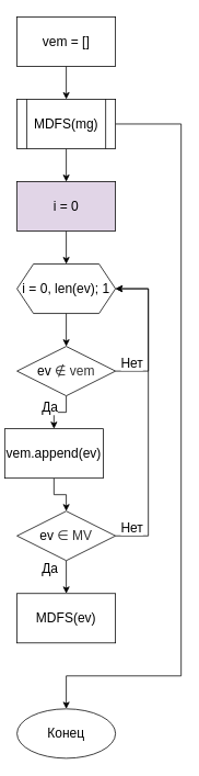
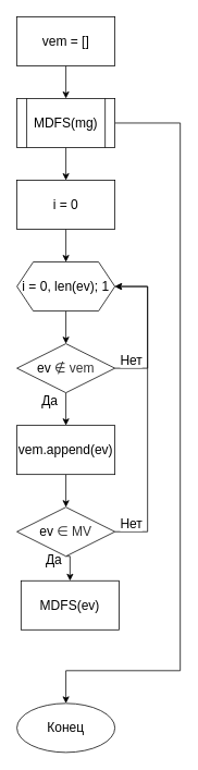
- <mxCell id="17" value="i = 0" style="rounded=0;whiteSpace=wrap;html=1;fontFamily=Helvetica;fontSize=16;fillColor=#e1d5e7;" vertex="1" parent="1"><mxGeometry x="20" y="220" width="120" height="60" as="geometry" /></mxCell>
+ <mxCell id="17" value="i = 0" style="rounded=0;whiteSpace=wrap;html=1;fontFamily=Helvetica;fontSize=16;" vertex="1" parent="1"><mxGeometry x="20" y="220" width="120" height="60" as="geometry" /></mxCell>
- <mxCell id="9" value="vem.append(ev)" style="rounded=0;whiteSpace=wrap;html=1;fontFamily=Helvetica;fontSize=16;" vertex="1" parent="1"><mxGeometry x="5" y="520" width="120" height="60" as="geometry" /></mxCell>
+ <mxCell id="9" value="vem.append(ev)" style="rounded=0;whiteSpace=wrap;html=1;fontFamily=Helvetica;fontSize=16;" vertex="1" parent="1"><mxGeometry x="20" y="520" width="120" height="60" as="geometry" /></mxCell>
- <mxCell id="20" value="MDFS(ev)" style="rounded=0;whiteSpace=wrap;html=1;fontFamily=Helvetica;fontSize=16;" vertex="1" parent="1"><mxGeometry x="20" y="720" width="120" height="60" as="geometry" /></mxCell>
+ <mxCell id="20" value="MDFS(ev)" style="rounded=0;whiteSpace=wrap;html=1;fontFamily=Helvetica;fontSize=16;" vertex="1" parent="1"><mxGeometry x="25" y="710" width="120" height="60" as="geometry" /></mxCell>
